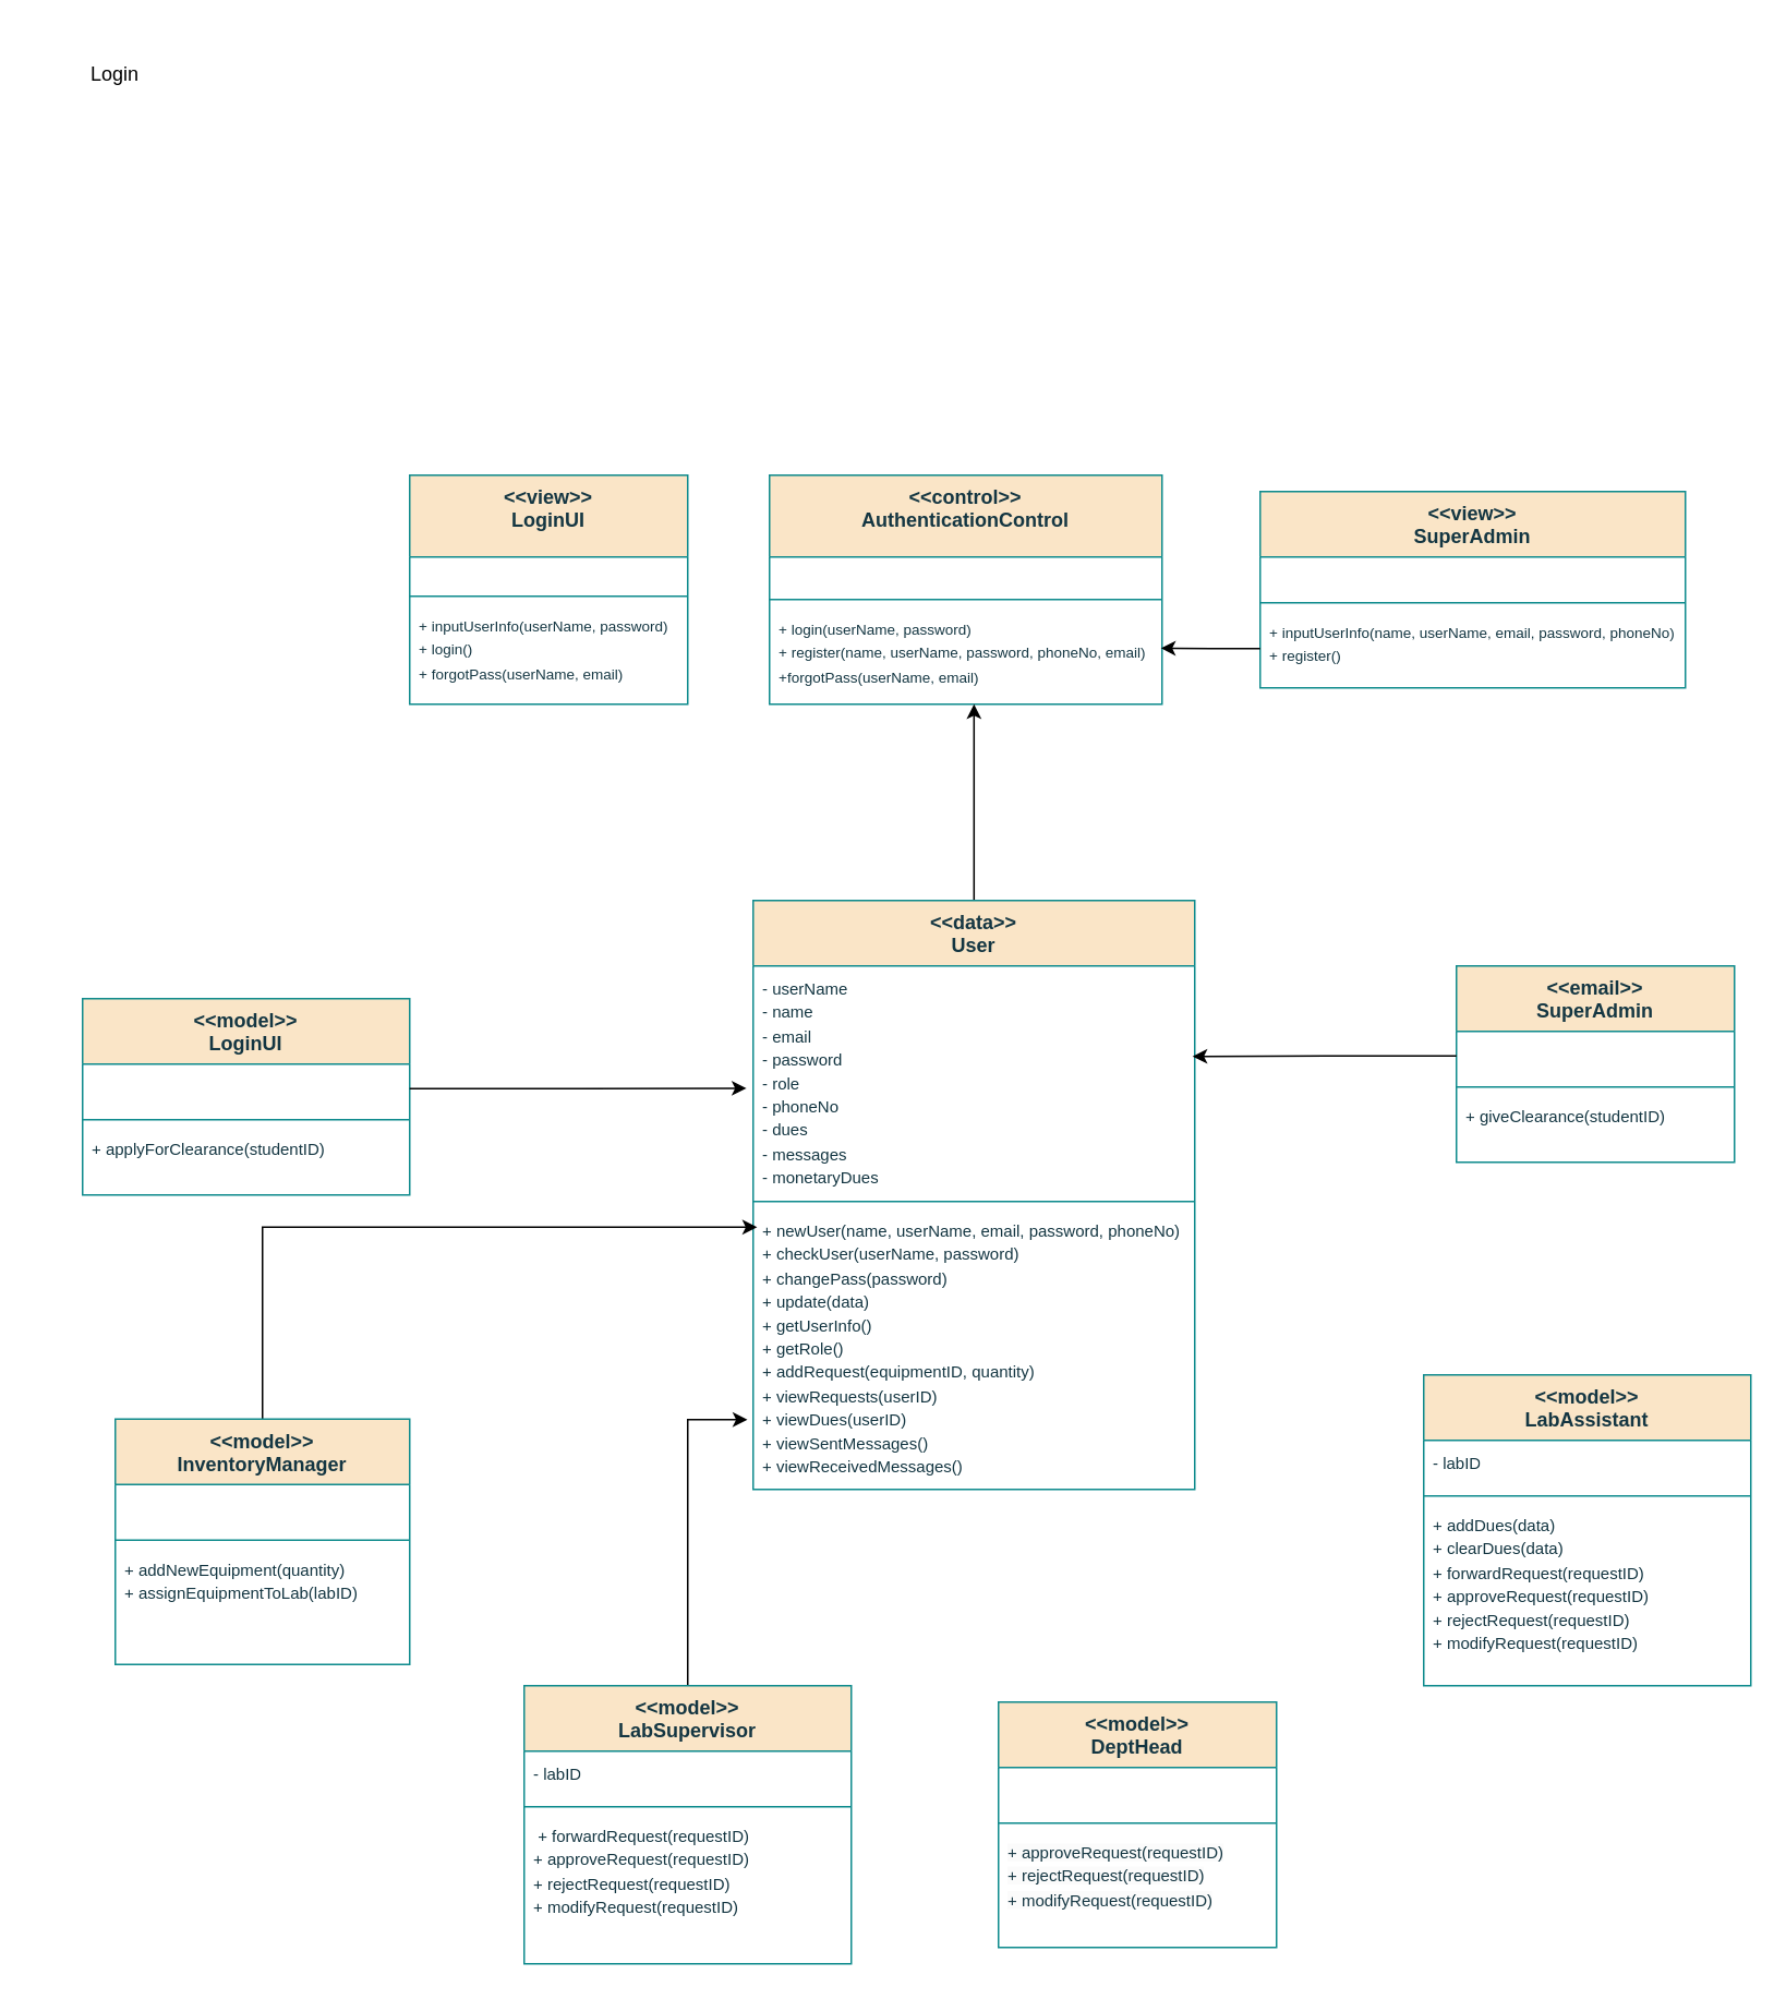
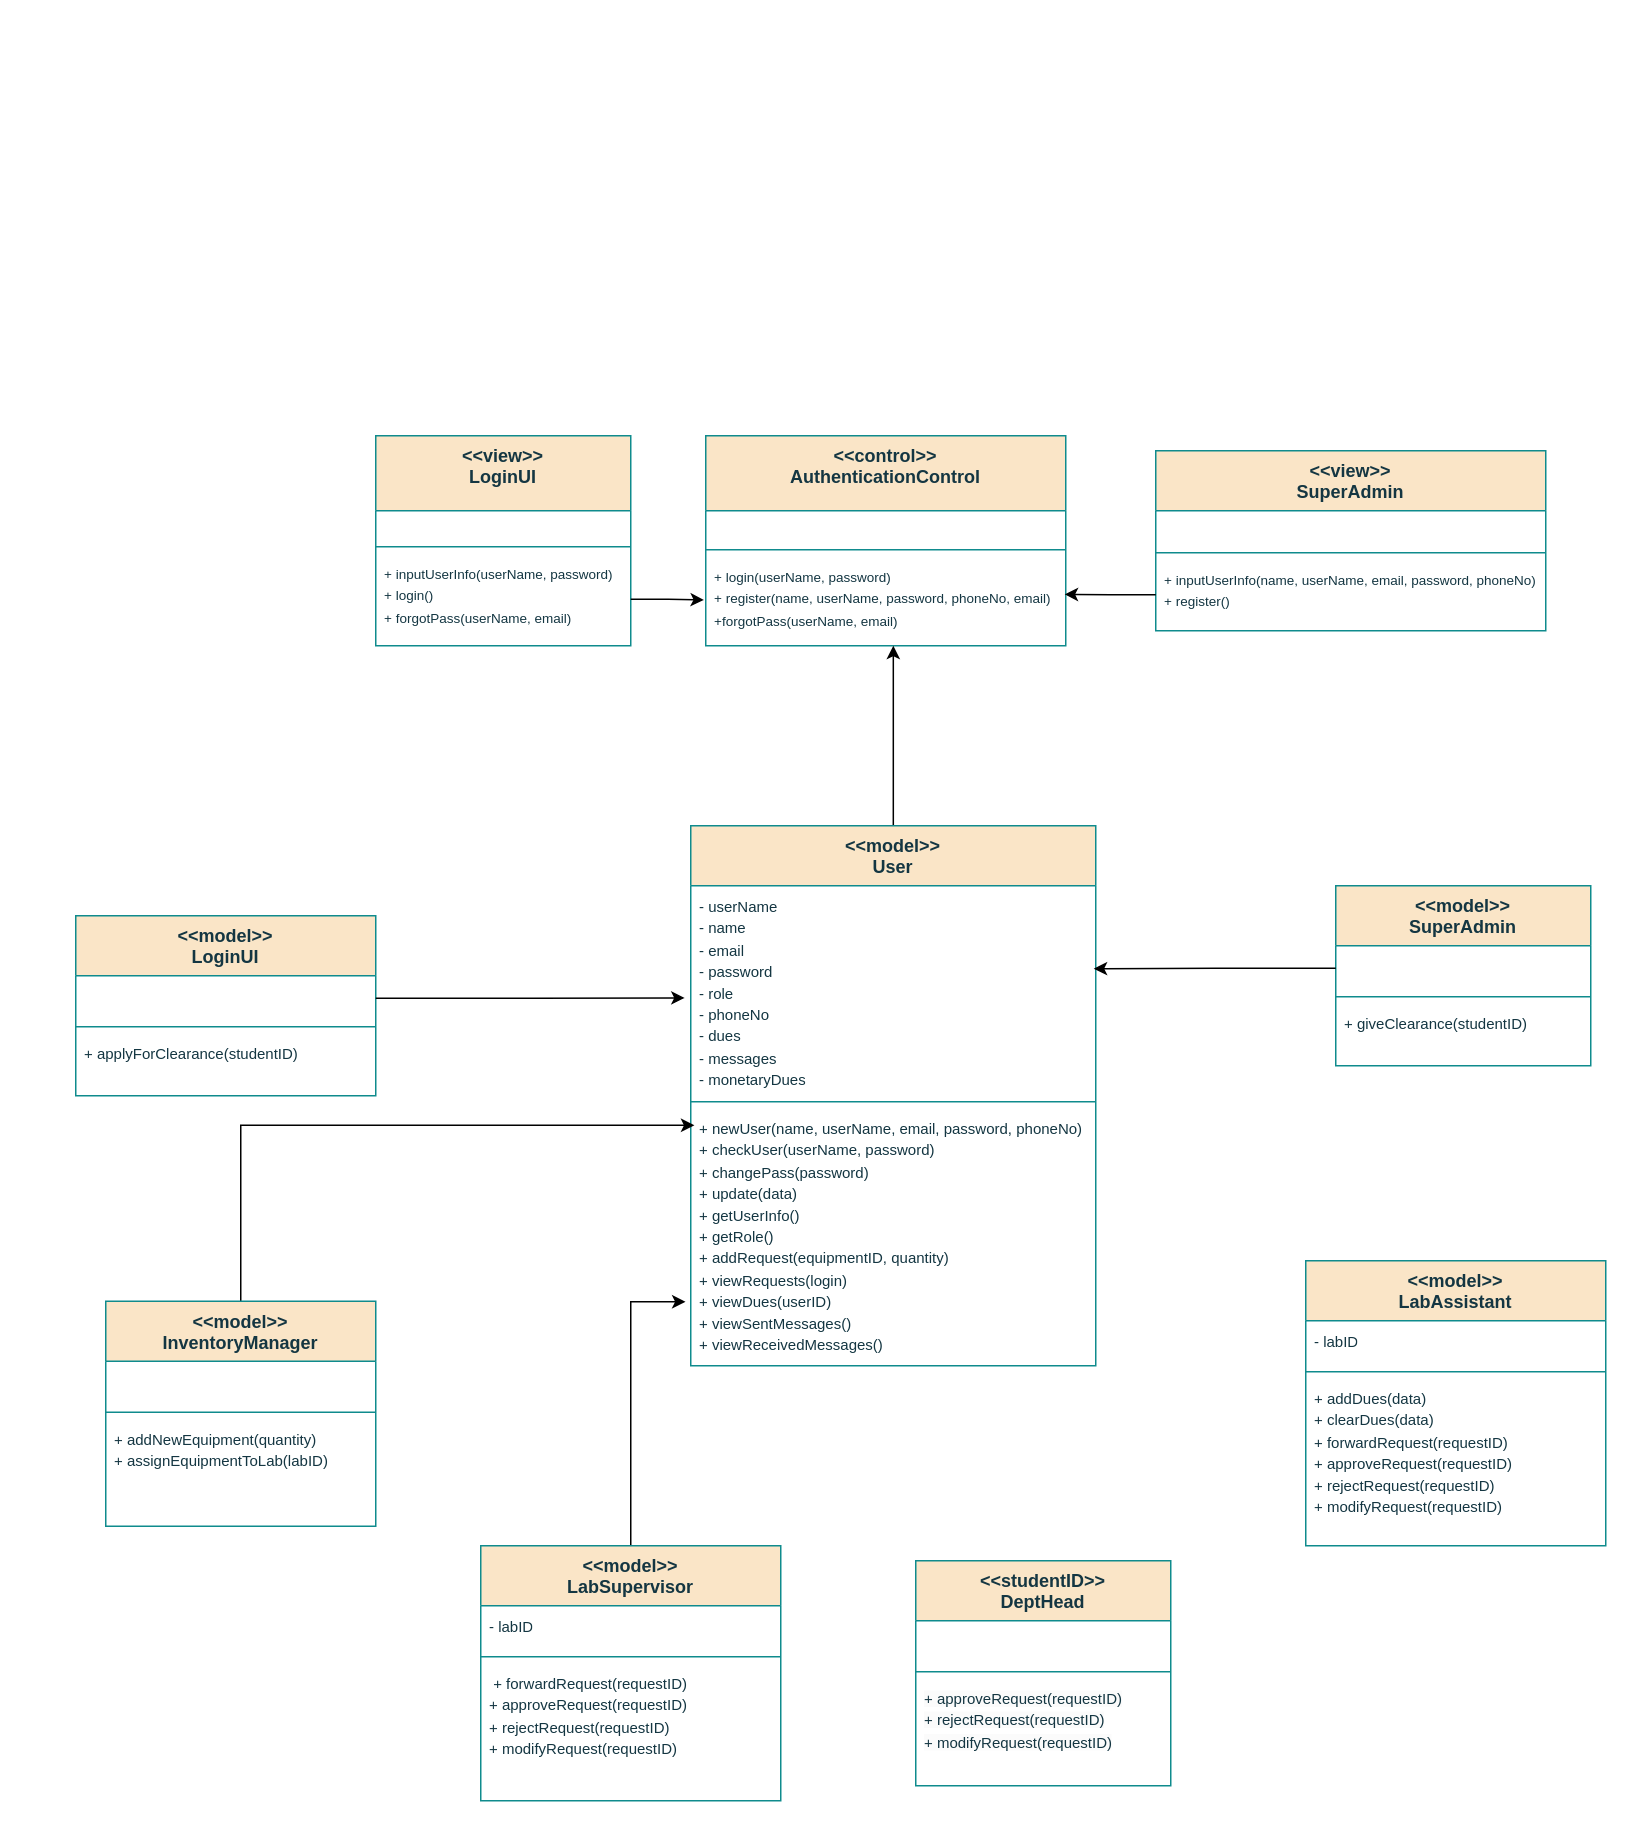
- <mxCell id="52" value="Login" style="text;html=1;strokeColor=none;fillColor=none;align=center;verticalAlign=middle;whiteSpace=wrap;rounded=0;" vertex="1" parent="1"><mxGeometry x="20" y="20" width="100" height="50" as="geometry" /></mxCell>
+ <mxCell id="53" style="edgeStyle=orthogonalEdgeStyle;rounded=0;orthogonalLoop=1;jettySize=auto;html=1;exitX=1;exitY=0.5;exitDx=0;exitDy=0;entryX=-0.005;entryY=0.491;entryDx=0;entryDy=0;entryPerimeter=0;" edge="1" parent="1" source="9" target="5"><mxGeometry relative="1" as="geometry" /></mxCell>
- <mxCell id="11" value="&amp;lt;&amp;lt;data&amp;gt;&amp;gt;&lt;br&gt;User" style="swimlane;fontStyle=1;align=center;verticalAlign=top;childLayout=stackLayout;horizontal=1;startSize=40;horizontalStack=0;resizeParent=1;resizeParentMax=0;resizeLast=0;collapsible=1;marginBottom=0;whiteSpace=wrap;html=1;labelBackgroundColor=none;fillColor=#FAE5C7;strokeColor=#0F8B8D;fontColor=#143642;" vertex="1" parent="1"><mxGeometry x="460" y="550" width="270" height="360" as="geometry" /></mxCell>
+ <mxCell id="11" value="&amp;lt;&amp;lt;model&amp;gt;&amp;gt;&lt;br&gt;User" style="swimlane;fontStyle=1;align=center;verticalAlign=top;childLayout=stackLayout;horizontal=1;startSize=40;horizontalStack=0;resizeParent=1;resizeParentMax=0;resizeLast=0;collapsible=1;marginBottom=0;whiteSpace=wrap;html=1;labelBackgroundColor=none;fillColor=#FAE5C7;strokeColor=#0F8B8D;fontColor=#143642;" vertex="1" parent="1"><mxGeometry x="460" y="550" width="270" height="360" as="geometry" /></mxCell>
- <mxCell id="47" value="&amp;lt;&amp;lt;email&amp;gt;&amp;gt;&lt;br&gt;SuperAdmin" style="swimlane;fontStyle=1;align=center;verticalAlign=top;childLayout=stackLayout;horizontal=1;startSize=40;horizontalStack=0;resizeParent=1;resizeParentMax=0;resizeLast=0;collapsible=1;marginBottom=0;whiteSpace=wrap;html=1;labelBackgroundColor=none;fillColor=#FAE5C7;strokeColor=#0F8B8D;fontColor=#143642;" vertex="1" parent="1"><mxGeometry x="890" y="590" width="170" height="120" as="geometry" /></mxCell>
+ <mxCell id="47" value="&amp;lt;&amp;lt;model&amp;gt;&amp;gt;&lt;br&gt;SuperAdmin" style="swimlane;fontStyle=1;align=center;verticalAlign=top;childLayout=stackLayout;horizontal=1;startSize=40;horizontalStack=0;resizeParent=1;resizeParentMax=0;resizeLast=0;collapsible=1;marginBottom=0;whiteSpace=wrap;html=1;labelBackgroundColor=none;fillColor=#FAE5C7;strokeColor=#0F8B8D;fontColor=#143642;" vertex="1" parent="1"><mxGeometry x="890" y="590" width="170" height="120" as="geometry" /></mxCell>
- <mxCell id="15" value="&lt;font style=&quot;font-size: 10px;&quot;&gt;+ newUser(name, userName, email, password, phoneNo)&lt;/font&gt;&lt;br style=&quot;border-color: var(--border-color); font-size: x-small;&quot;&gt;&lt;span style=&quot;font-size: x-small;&quot;&gt;+ checkUser(userName, password)&lt;/span&gt;&lt;br style=&quot;border-color: var(--border-color); font-size: x-small;&quot;&gt;&lt;span style=&quot;font-size: x-small;&quot;&gt;+ changePass(password)&lt;/span&gt;&lt;br style=&quot;border-color: var(--border-color); font-size: x-small;&quot;&gt;&lt;span style=&quot;font-size: x-small;&quot;&gt;+ update(data)&lt;/span&gt;&lt;br style=&quot;border-color: var(--border-color); font-size: x-small;&quot;&gt;&lt;span style=&quot;font-size: x-small;&quot;&gt;+ getUserInfo()&lt;/span&gt;&lt;br style=&quot;border-color: var(--border-color); font-size: x-small;&quot;&gt;&lt;span style=&quot;font-size: x-small;&quot;&gt;+ getRole()&lt;/span&gt;&lt;br style=&quot;border-color: var(--border-color); font-size: x-small;&quot;&gt;&lt;span style=&quot;font-size: x-small;&quot;&gt;+ addRequest(equipmentID, quantity)&lt;/span&gt;&lt;br style=&quot;border-color: var(--border-color); font-size: x-small;&quot;&gt;&lt;span style=&quot;font-size: x-small;&quot;&gt;+ viewRequests(userID)&lt;/span&gt;&lt;br style=&quot;border-color: var(--border-color); font-size: x-small;&quot;&gt;&lt;span style=&quot;font-size: x-small;&quot;&gt;+ viewDues(userID)&lt;br&gt;&lt;/span&gt;&lt;font size=&quot;1&quot;&gt;+ viewSentMessages()&lt;br&gt;+ viewReceivedMessages()&lt;br&gt;&lt;/font&gt;" style="text;strokeColor=none;fillColor=none;align=left;verticalAlign=top;spacingLeft=4;spacingRight=4;overflow=hidden;rotatable=0;points=[[0,0.5],[1,0.5]];portConstraint=eastwest;whiteSpace=wrap;html=1;labelBackgroundColor=none;fontColor=#143642;" vertex="1" parent="11"><mxGeometry y="188" width="270" height="172" as="geometry" /></mxCell>
+ <mxCell id="15" value="&lt;font style=&quot;font-size: 10px;&quot;&gt;+ newUser(name, userName, email, password, phoneNo)&lt;/font&gt;&lt;br style=&quot;border-color: var(--border-color); font-size: x-small;&quot;&gt;&lt;span style=&quot;font-size: x-small;&quot;&gt;+ checkUser(userName, password)&lt;/span&gt;&lt;br style=&quot;border-color: var(--border-color); font-size: x-small;&quot;&gt;&lt;span style=&quot;font-size: x-small;&quot;&gt;+ changePass(password)&lt;/span&gt;&lt;br style=&quot;border-color: var(--border-color); font-size: x-small;&quot;&gt;&lt;span style=&quot;font-size: x-small;&quot;&gt;+ update(data)&lt;/span&gt;&lt;br style=&quot;border-color: var(--border-color); font-size: x-small;&quot;&gt;&lt;span style=&quot;font-size: x-small;&quot;&gt;+ getUserInfo()&lt;/span&gt;&lt;br style=&quot;border-color: var(--border-color); font-size: x-small;&quot;&gt;&lt;span style=&quot;font-size: x-small;&quot;&gt;+ getRole()&lt;/span&gt;&lt;br style=&quot;border-color: var(--border-color); font-size: x-small;&quot;&gt;&lt;span style=&quot;font-size: x-small;&quot;&gt;+ addRequest(equipmentID, quantity)&lt;/span&gt;&lt;br style=&quot;border-color: var(--border-color); font-size: x-small;&quot;&gt;&lt;span style=&quot;font-size: x-small;&quot;&gt;+ viewRequests(login)&lt;/span&gt;&lt;br style=&quot;border-color: var(--border-color); font-size: x-small;&quot;&gt;&lt;span style=&quot;font-size: x-small;&quot;&gt;+ viewDues(userID)&lt;br&gt;&lt;/span&gt;&lt;font size=&quot;1&quot;&gt;+ viewSentMessages()&lt;br&gt;+ viewReceivedMessages()&lt;br&gt;&lt;/font&gt;" style="text;strokeColor=none;fillColor=none;align=left;verticalAlign=top;spacingLeft=4;spacingRight=4;overflow=hidden;rotatable=0;points=[[0,0.5],[1,0.5]];portConstraint=eastwest;whiteSpace=wrap;html=1;labelBackgroundColor=none;fontColor=#143642;" vertex="1" parent="11"><mxGeometry y="188" width="270" height="172" as="geometry" /></mxCell>
- <mxCell id="42" value="&amp;lt;&amp;lt;model&amp;gt;&amp;gt;&lt;br&gt;DeptHead" style="swimlane;fontStyle=1;align=center;verticalAlign=top;childLayout=stackLayout;horizontal=1;startSize=40;horizontalStack=0;resizeParent=1;resizeParentMax=0;resizeLast=0;collapsible=1;marginBottom=0;whiteSpace=wrap;html=1;labelBackgroundColor=none;fillColor=#FAE5C7;strokeColor=#0F8B8D;fontColor=#143642;" vertex="1" parent="1"><mxGeometry x="610" y="1040" width="170" height="150" as="geometry" /></mxCell>
+ <mxCell id="42" value="&amp;lt;&amp;lt;studentID&amp;gt;&amp;gt;&lt;br&gt;DeptHead" style="swimlane;fontStyle=1;align=center;verticalAlign=top;childLayout=stackLayout;horizontal=1;startSize=40;horizontalStack=0;resizeParent=1;resizeParentMax=0;resizeLast=0;collapsible=1;marginBottom=0;whiteSpace=wrap;html=1;labelBackgroundColor=none;fillColor=#FAE5C7;strokeColor=#0F8B8D;fontColor=#143642;" vertex="1" parent="1"><mxGeometry x="610" y="1040" width="170" height="150" as="geometry" /></mxCell>
